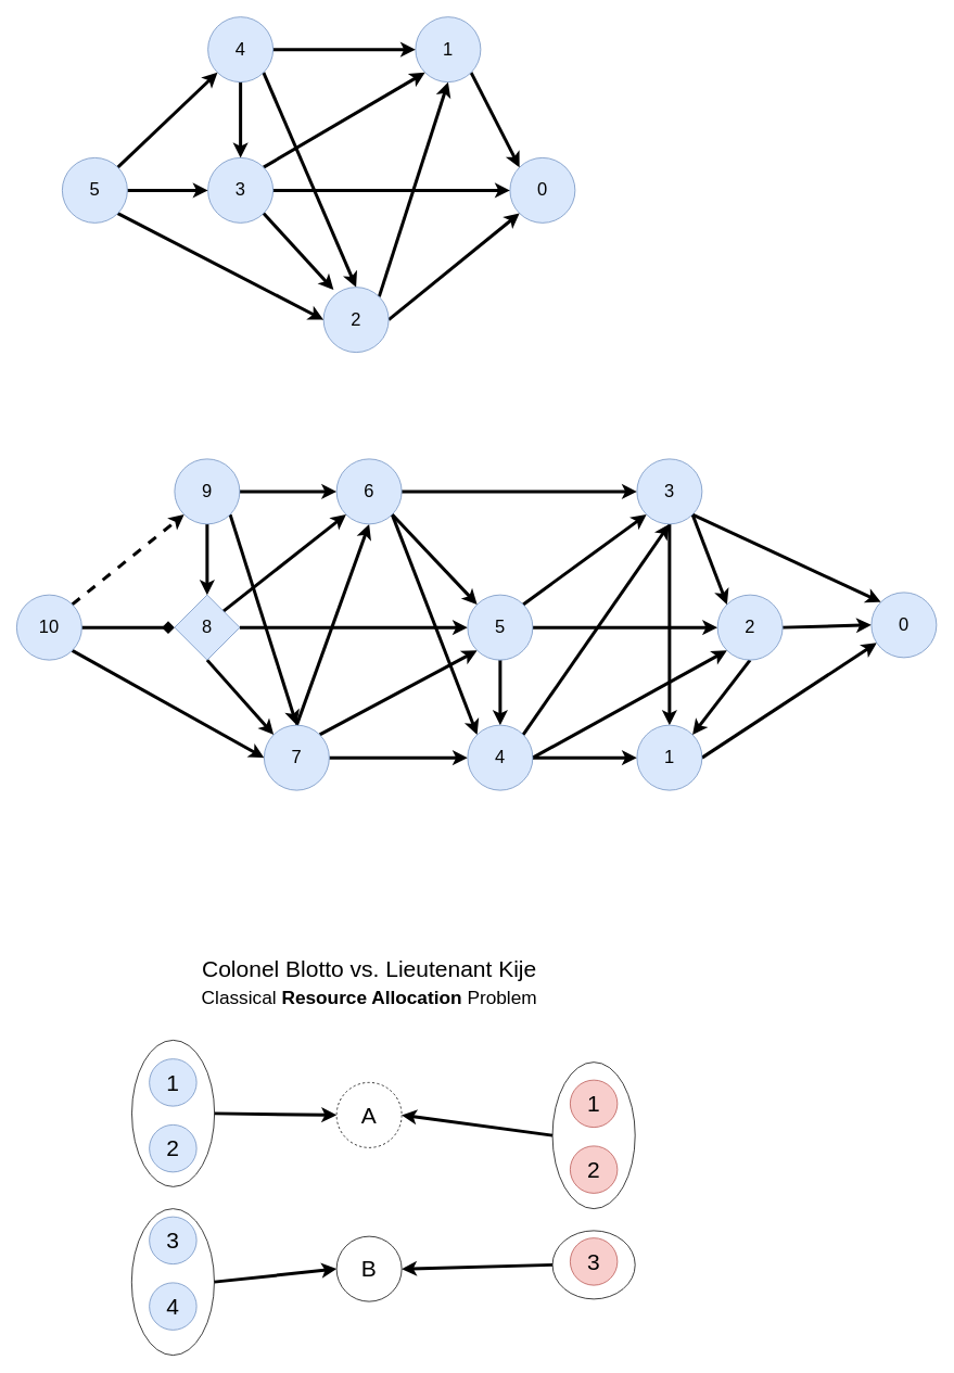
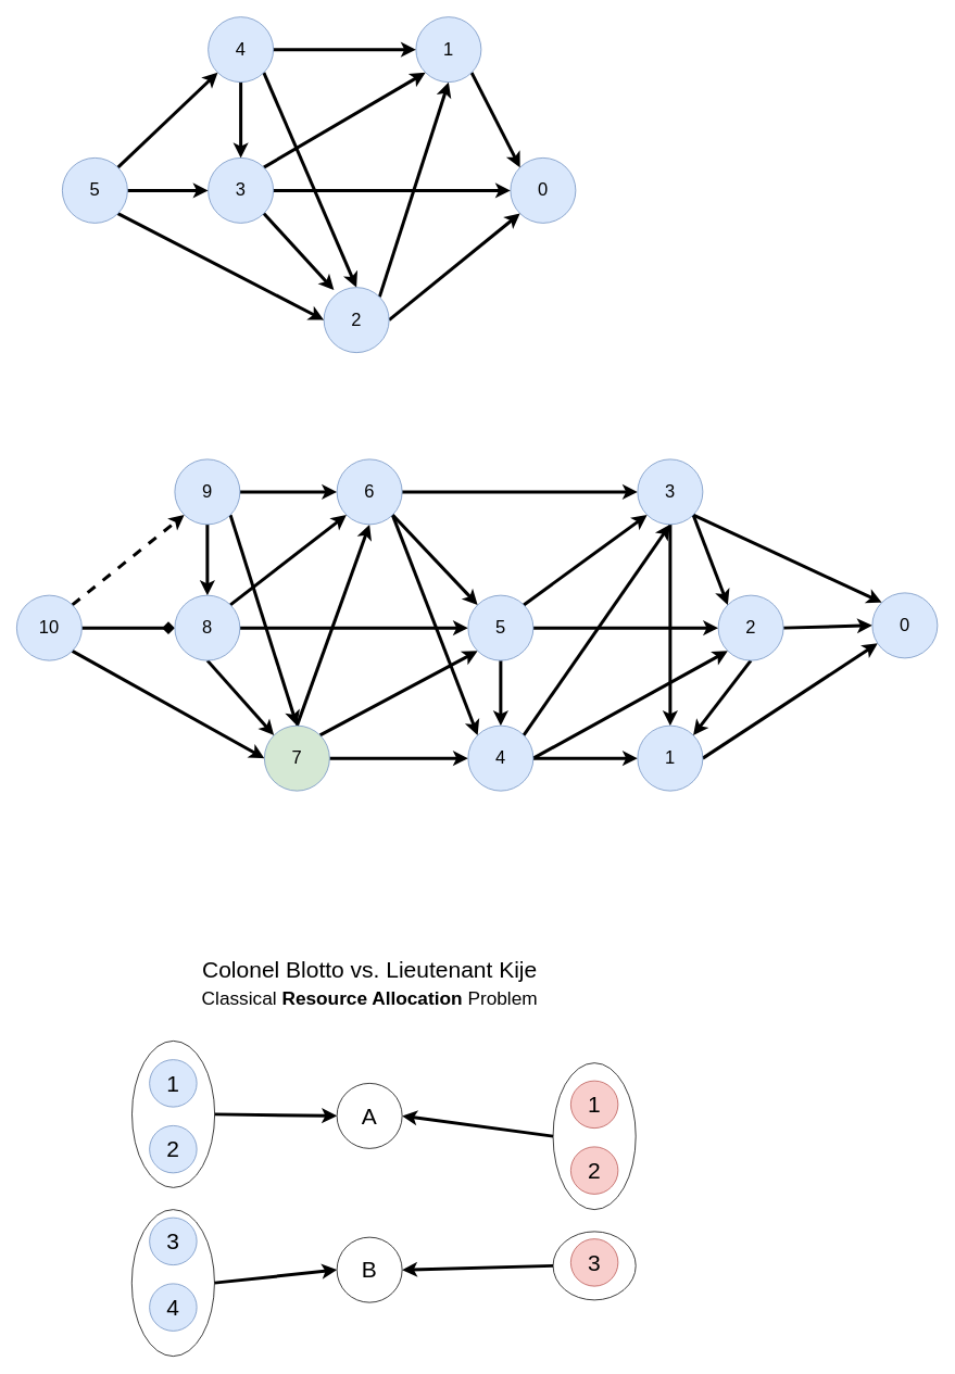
- <mxCell id="35" value="&lt;font style=&quot;font-size: 22px;&quot;&gt;8&lt;/font&gt;" style="rhombus;whiteSpace=wrap;html=1;aspect=fixed;fillColor=#dae8fc;strokeColor=#6c8ebf;" vertex="1" parent="1"><mxGeometry x="214" y="730" width="80" height="80" as="geometry" /></mxCell>
+ <mxCell id="35" value="&lt;font style=&quot;font-size: 22px;&quot;&gt;8&lt;/font&gt;" style="ellipse;whiteSpace=wrap;html=1;aspect=fixed;fillColor=#dae8fc;strokeColor=#6c8ebf;" vertex="1" parent="1"><mxGeometry x="214" y="730" width="80" height="80" as="geometry" /></mxCell>
- <mxCell id="27" value="&lt;font style=&quot;font-size: 22px;&quot;&gt;7&lt;/font&gt;" style="ellipse;whiteSpace=wrap;html=1;aspect=fixed;fillColor=#dae8fc;strokeColor=#6c8ebf;" vertex="1" parent="1"><mxGeometry x="324" y="890" width="80" height="80" as="geometry" /></mxCell>
+ <mxCell id="27" value="&lt;font style=&quot;font-size: 22px;&quot;&gt;7&lt;/font&gt;" style="ellipse;whiteSpace=wrap;html=1;aspect=fixed;fillColor=#d5e8d4;strokeColor=#6c8ebf;" vertex="1" parent="1"><mxGeometry x="324" y="890" width="80" height="80" as="geometry" /></mxCell>
- <mxCell id="62" value="A" style="ellipse;whiteSpace=wrap;html=1;aspect=fixed;fontSize=28;dashed=1;" vertex="1" parent="1"><mxGeometry x="413" y="1329" width="80" height="80" as="geometry" /></mxCell>
+ <mxCell id="62" value="A" style="ellipse;whiteSpace=wrap;html=1;aspect=fixed;fontSize=28;" vertex="1" parent="1"><mxGeometry x="413" y="1329" width="80" height="80" as="geometry" /></mxCell>
